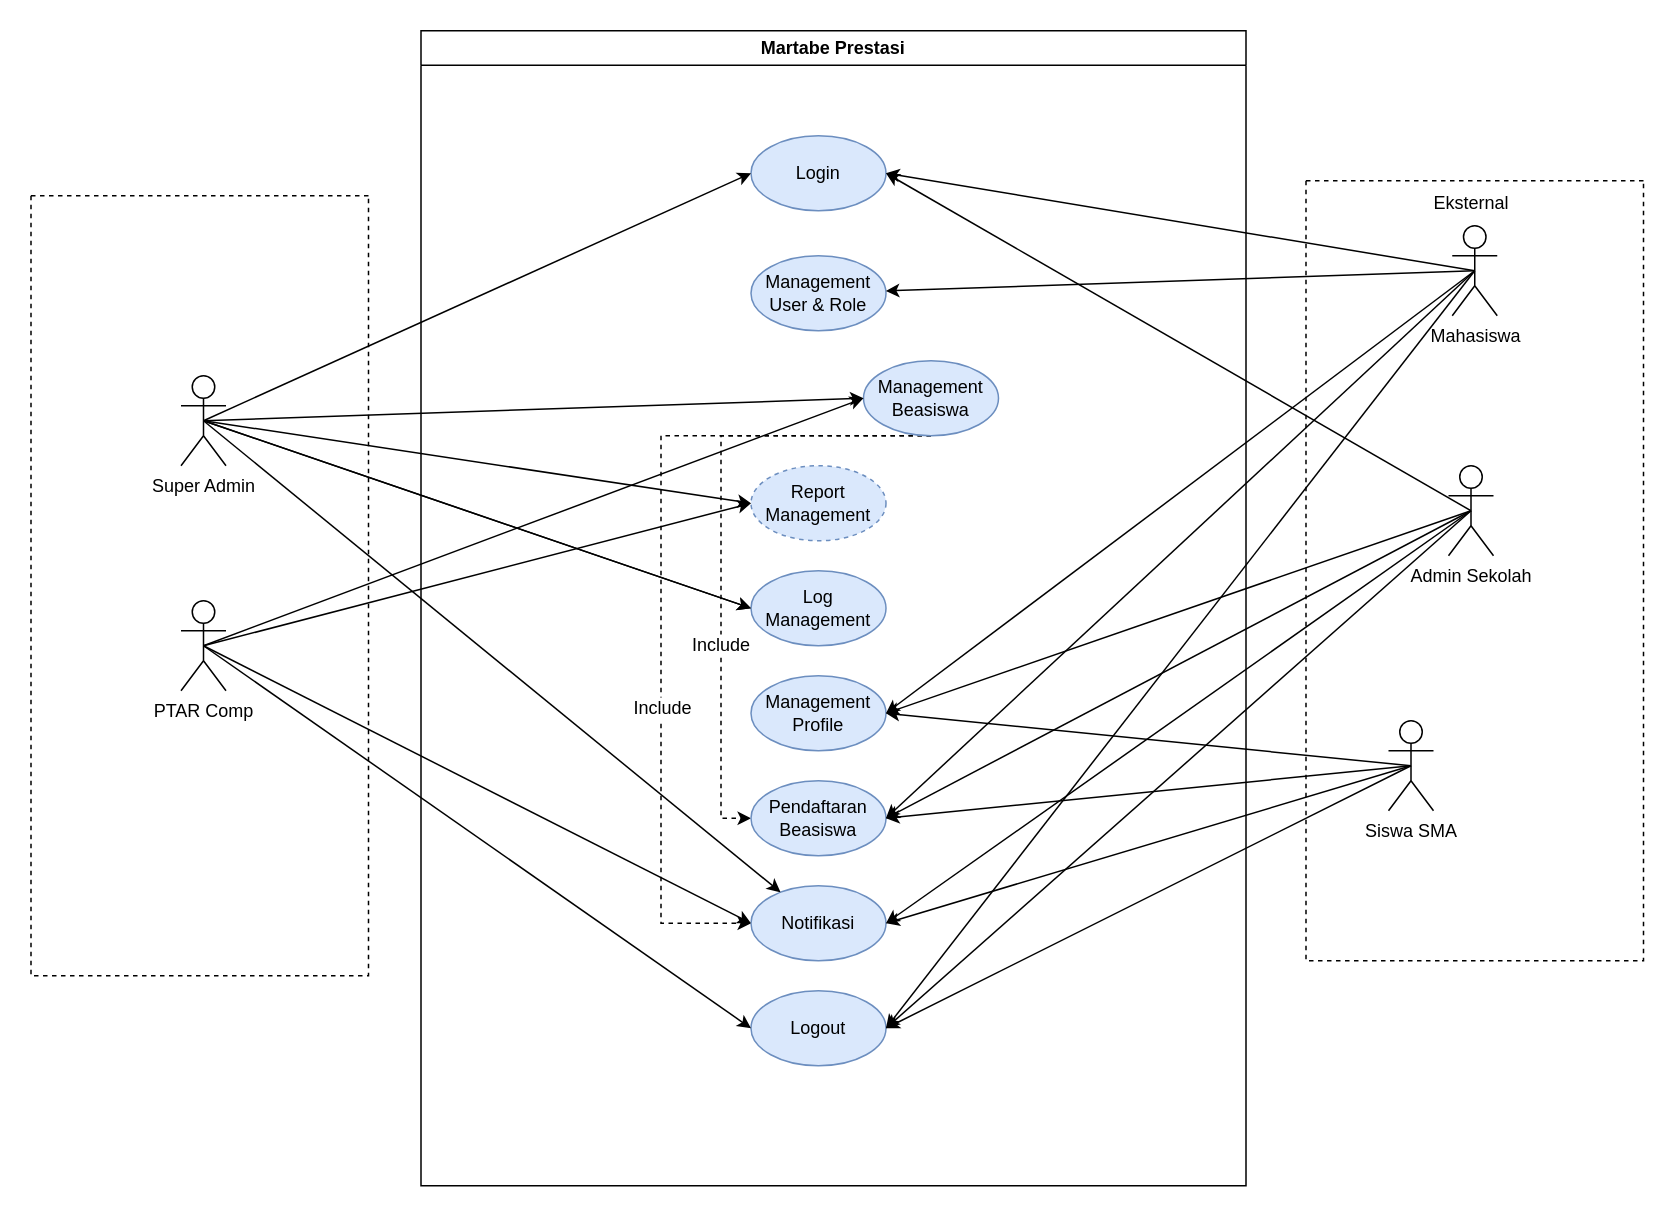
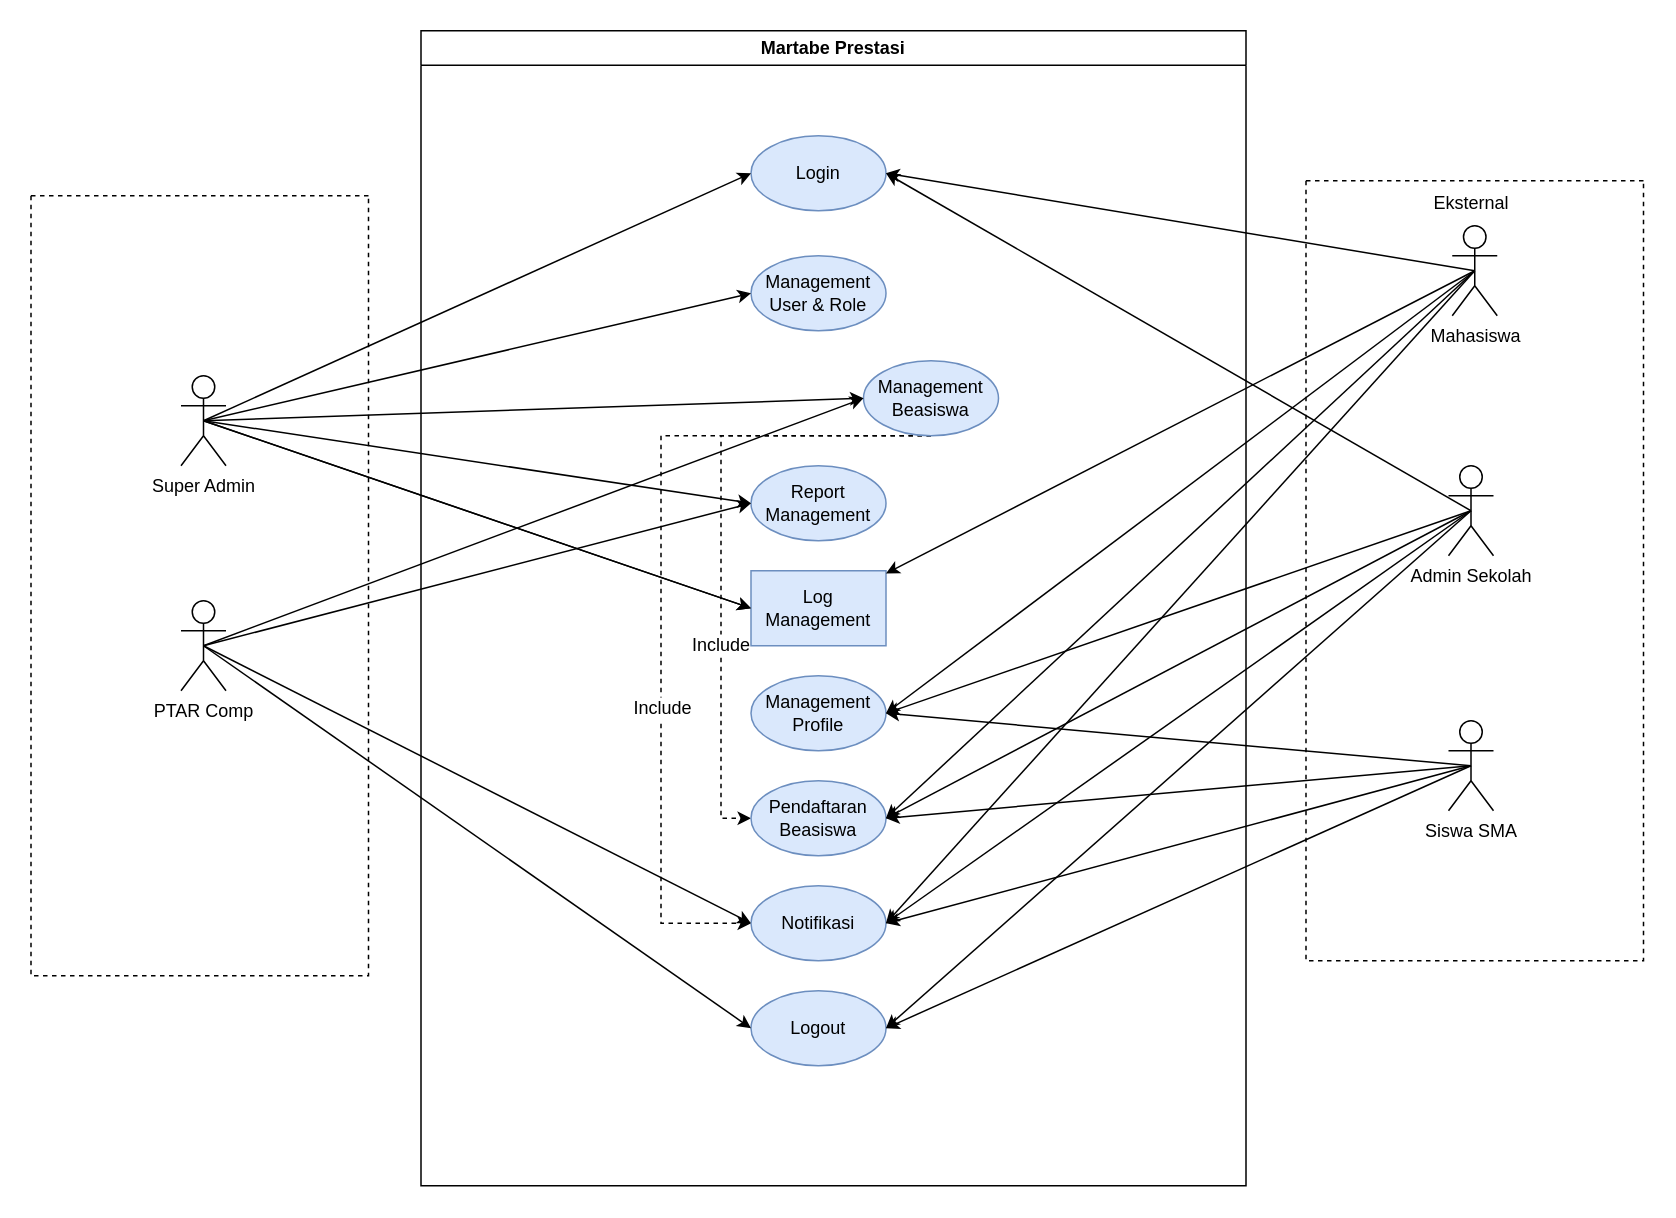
- <mxCell id="29" style="rounded=0;orthogonalLoop=1;jettySize=auto;html=1;exitX=0.5;exitY=0.5;exitDx=0;exitDy=0;exitPerimeter=0;" parent="1" source="45" target="4" edge="1"><mxGeometry relative="1" as="geometry" /></mxCell>
+ <mxCell id="29" style="rounded=0;orthogonalLoop=1;jettySize=auto;html=1;exitX=0.5;exitY=0.5;exitDx=0;exitDy=0;exitPerimeter=0;entryX=1;entryY=0.5;entryDx=0;entryDy=0;" parent="1" source="45" target="14" edge="1"><mxGeometry relative="1" as="geometry" /></mxCell>
- <mxCell id="30" style="rounded=0;orthogonalLoop=1;jettySize=auto;html=1;exitX=0.5;exitY=0.5;exitDx=0;exitDy=0;exitPerimeter=0;entryX=1;entryY=0.5;entryDx=0;entryDy=0;" parent="1" source="45" target="15" edge="1"><mxGeometry relative="1" as="geometry" /></mxCell>
+ <mxCell id="30" style="rounded=0;orthogonalLoop=1;jettySize=auto;html=1;exitX=0.5;exitY=0.5;exitDx=0;exitDy=0;exitPerimeter=0;" parent="1" source="45" target="11" edge="1"><mxGeometry relative="1" as="geometry" /></mxCell>
- <mxCell id="10" value="Report Management" style="ellipse;whiteSpace=wrap;html=1;fillColor=#dae8fc;strokeColor=#6c8ebf;dashed=1;" parent="2" vertex="1"><mxGeometry x="220" y="290" width="90" height="50" as="geometry" /></mxCell>
+ <mxCell id="10" value="Report Management" style="ellipse;whiteSpace=wrap;html=1;fillColor=#dae8fc;strokeColor=#6c8ebf;" parent="2" vertex="1"><mxGeometry x="220" y="290" width="90" height="50" as="geometry" /></mxCell>
- <mxCell id="11" value="Log Management" style="ellipse;whiteSpace=wrap;html=1;fillColor=#dae8fc;strokeColor=#6c8ebf;" parent="2" vertex="1"><mxGeometry x="220" y="360" width="90" height="50" as="geometry" /></mxCell>
+ <mxCell id="11" value="Log Management" style="whiteSpace=wrap;html=1;fillColor=#dae8fc;strokeColor=#6c8ebf;rounded=0;" parent="2" vertex="1"><mxGeometry x="220" y="360" width="90" height="50" as="geometry" /></mxCell>
- <mxCell id="37" style="rounded=0;orthogonalLoop=1;jettySize=auto;html=1;exitX=0.5;exitY=0.5;exitDx=0;exitDy=0;exitPerimeter=0;" parent="1" source="41" target="14" edge="1"><mxGeometry relative="1" as="geometry" /></mxCell>
+ <mxCell id="37" style="rounded=0;orthogonalLoop=1;jettySize=auto;html=1;exitX=0.5;exitY=0.5;exitDx=0;exitDy=0;exitPerimeter=0;entryX=0;entryY=0.5;entryDx=0;entryDy=0;" parent="1" source="41" target="4" edge="1"><mxGeometry relative="1" as="geometry" /></mxCell>
- <mxCell id="46" value="Siswa SMA" style="shape=umlActor;verticalLabelPosition=bottom;verticalAlign=top;html=1;outlineConnect=0;" parent="42" vertex="1"><mxGeometry x="55" y="360" width="30" height="60" as="geometry" /></mxCell>
+ <mxCell id="46" value="Siswa SMA" style="shape=umlActor;verticalLabelPosition=bottom;verticalAlign=top;html=1;outlineConnect=0;" parent="42" vertex="1"><mxGeometry x="95" y="360" width="30" height="60" as="geometry" /></mxCell>
